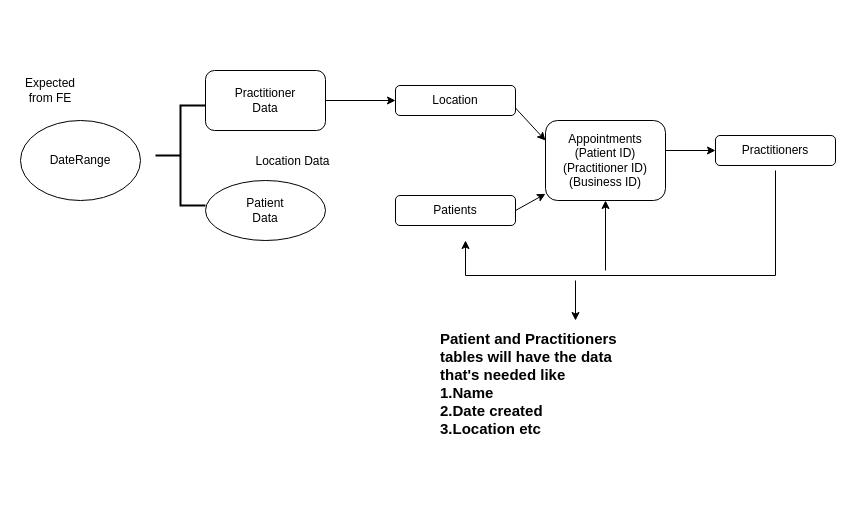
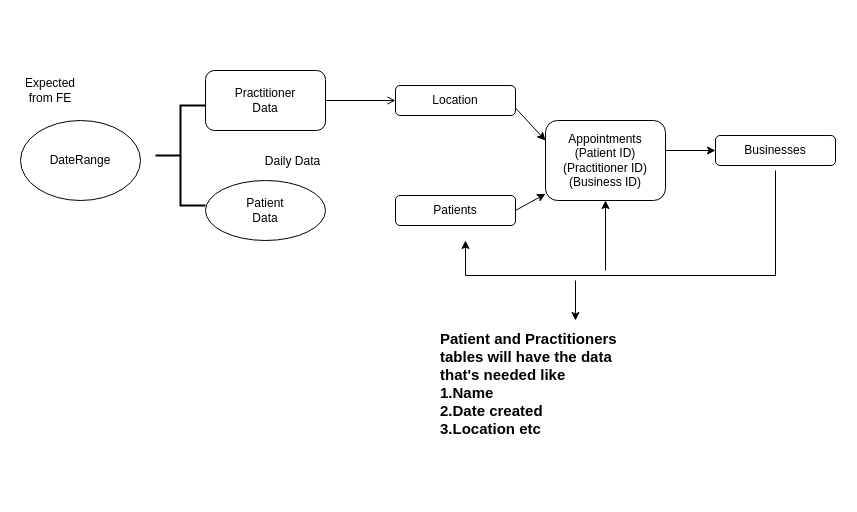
- <mxCell id="11" value="" style="endArrow=classic;html=1;rounded=0;entryX=0;entryY=0.5;entryDx=0;entryDy=0;exitX=1;exitY=0.5;exitDx=0;exitDy=0;" edge="1" parent="1" source="5" target="2"><mxGeometry width="50" height="50" relative="1" as="geometry"><mxPoint x="335" y="160" as="sourcePoint" /><mxPoint x="445" y="170" as="targetPoint" /></mxGeometry></mxCell>
+ <mxCell id="11" value="" style="endArrow=open;html=1;rounded=0;entryX=0;entryY=0.5;entryDx=0;entryDy=0;exitX=1;exitY=0.5;exitDx=0;exitDy=0;" edge="1" parent="1" source="5" target="2"><mxGeometry width="50" height="50" relative="1" as="geometry"><mxPoint x="335" y="160" as="sourcePoint" /><mxPoint x="445" y="170" as="targetPoint" /></mxGeometry></mxCell>
- <mxCell id="8" value="Practitioners" style="rounded=1;whiteSpace=wrap;html=1;" vertex="1" parent="1"><mxGeometry x="715" y="135" width="120" height="30" as="geometry" /></mxCell>
+ <mxCell id="8" value="Businesses" style="rounded=1;whiteSpace=wrap;html=1;" vertex="1" parent="1"><mxGeometry x="715" y="135" width="120" height="30" as="geometry" /></mxCell>
- <mxCell id="16" value="&lt;p style=&quot;line-height: 1.5;&quot;&gt;Location Data&lt;/p&gt;" style="text;html=1;strokeColor=none;fillColor=none;align=center;verticalAlign=middle;whiteSpace=wrap;rounded=0;" vertex="1" parent="1"><mxGeometry x="175" y="20" width="235" height="280" as="geometry" /></mxCell>
+ <mxCell id="16" value="&lt;p style=&quot;line-height: 1.5;&quot;&gt;Daily Data&lt;/p&gt;" style="text;html=1;strokeColor=none;fillColor=none;align=center;verticalAlign=middle;whiteSpace=wrap;rounded=0;" vertex="1" parent="1"><mxGeometry x="175" y="20" width="235" height="280" as="geometry" /></mxCell>
